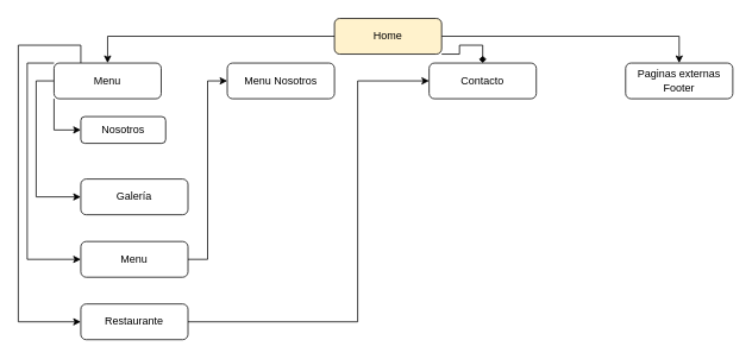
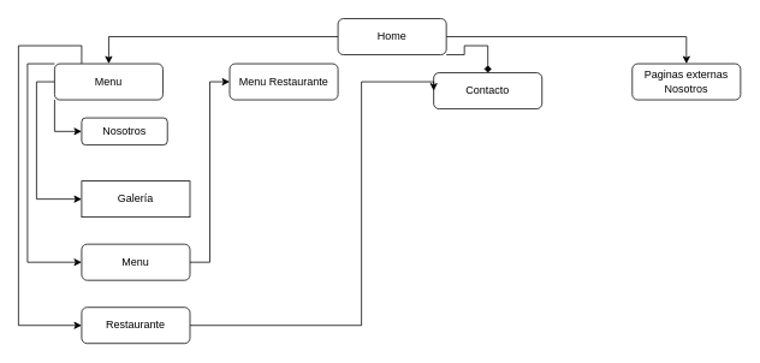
- <mxCell id="5" value="Home" style="rounded=1;whiteSpace=wrap;html=1;fontSize=12;glass=0;strokeWidth=1;shadow=0;fillColor=#fff2cc;" parent="1" vertex="1"><mxGeometry x="374" y="20" width="120" height="40" as="geometry" /></mxCell>
+ <mxCell id="5" value="Home" style="rounded=1;whiteSpace=wrap;html=1;fontSize=12;glass=0;strokeWidth=1;shadow=0;" parent="1" vertex="1"><mxGeometry x="374" y="20" width="120" height="40" as="geometry" /></mxCell>
- <mxCell id="11" value="Menu Nosotros" style="rounded=1;whiteSpace=wrap;html=1;fontSize=12;glass=0;strokeWidth=1;shadow=0;" vertex="1" parent="1"><mxGeometry x="254" y="70" width="120" height="40" as="geometry" /></mxCell>
+ <mxCell id="11" value="Menu Restaurante" style="rounded=1;whiteSpace=wrap;html=1;fontSize=12;glass=0;strokeWidth=1;shadow=0;" vertex="1" parent="1"><mxGeometry x="254" y="70" width="120" height="40" as="geometry" /></mxCell>
- <mxCell id="12" value="Contacto" style="rounded=1;whiteSpace=wrap;html=1;fontSize=12;glass=0;strokeWidth=1;shadow=0;" vertex="1" parent="1"><mxGeometry x="480" y="70" width="120" height="40" as="geometry" /></mxCell>
+ <mxCell id="12" value="Contacto" style="rounded=1;whiteSpace=wrap;html=1;fontSize=12;glass=0;strokeWidth=1;shadow=0;" vertex="1" parent="1"><mxGeometry x="480" y="80" width="120" height="40" as="geometry" /></mxCell>
- <mxCell id="13" value="Paginas externas&lt;br&gt;Footer" style="rounded=1;whiteSpace=wrap;html=1;fontSize=12;glass=0;strokeWidth=1;shadow=0;" vertex="1" parent="1"><mxGeometry x="700" y="70" width="120" height="40" as="geometry" /></mxCell>
+ <mxCell id="13" value="Paginas externas&lt;br&gt;Nosotros" style="rounded=1;whiteSpace=wrap;html=1;fontSize=12;glass=0;strokeWidth=1;shadow=0;" vertex="1" parent="1"><mxGeometry x="700" y="70" width="120" height="40" as="geometry" /></mxCell>
- <mxCell id="15" value="Galería" style="rounded=1;whiteSpace=wrap;html=1;fontSize=12;glass=0;strokeWidth=1;shadow=0;" vertex="1" parent="1"><mxGeometry x="90" y="200" width="120" height="40" as="geometry" /></mxCell>
+ <mxCell id="15" value="Galería" style="whiteSpace=wrap;html=1;fontSize=12;glass=0;strokeWidth=1;shadow=0;rounded=0;" vertex="1" parent="1"><mxGeometry x="90" y="200" width="120" height="40" as="geometry" /></mxCell>
